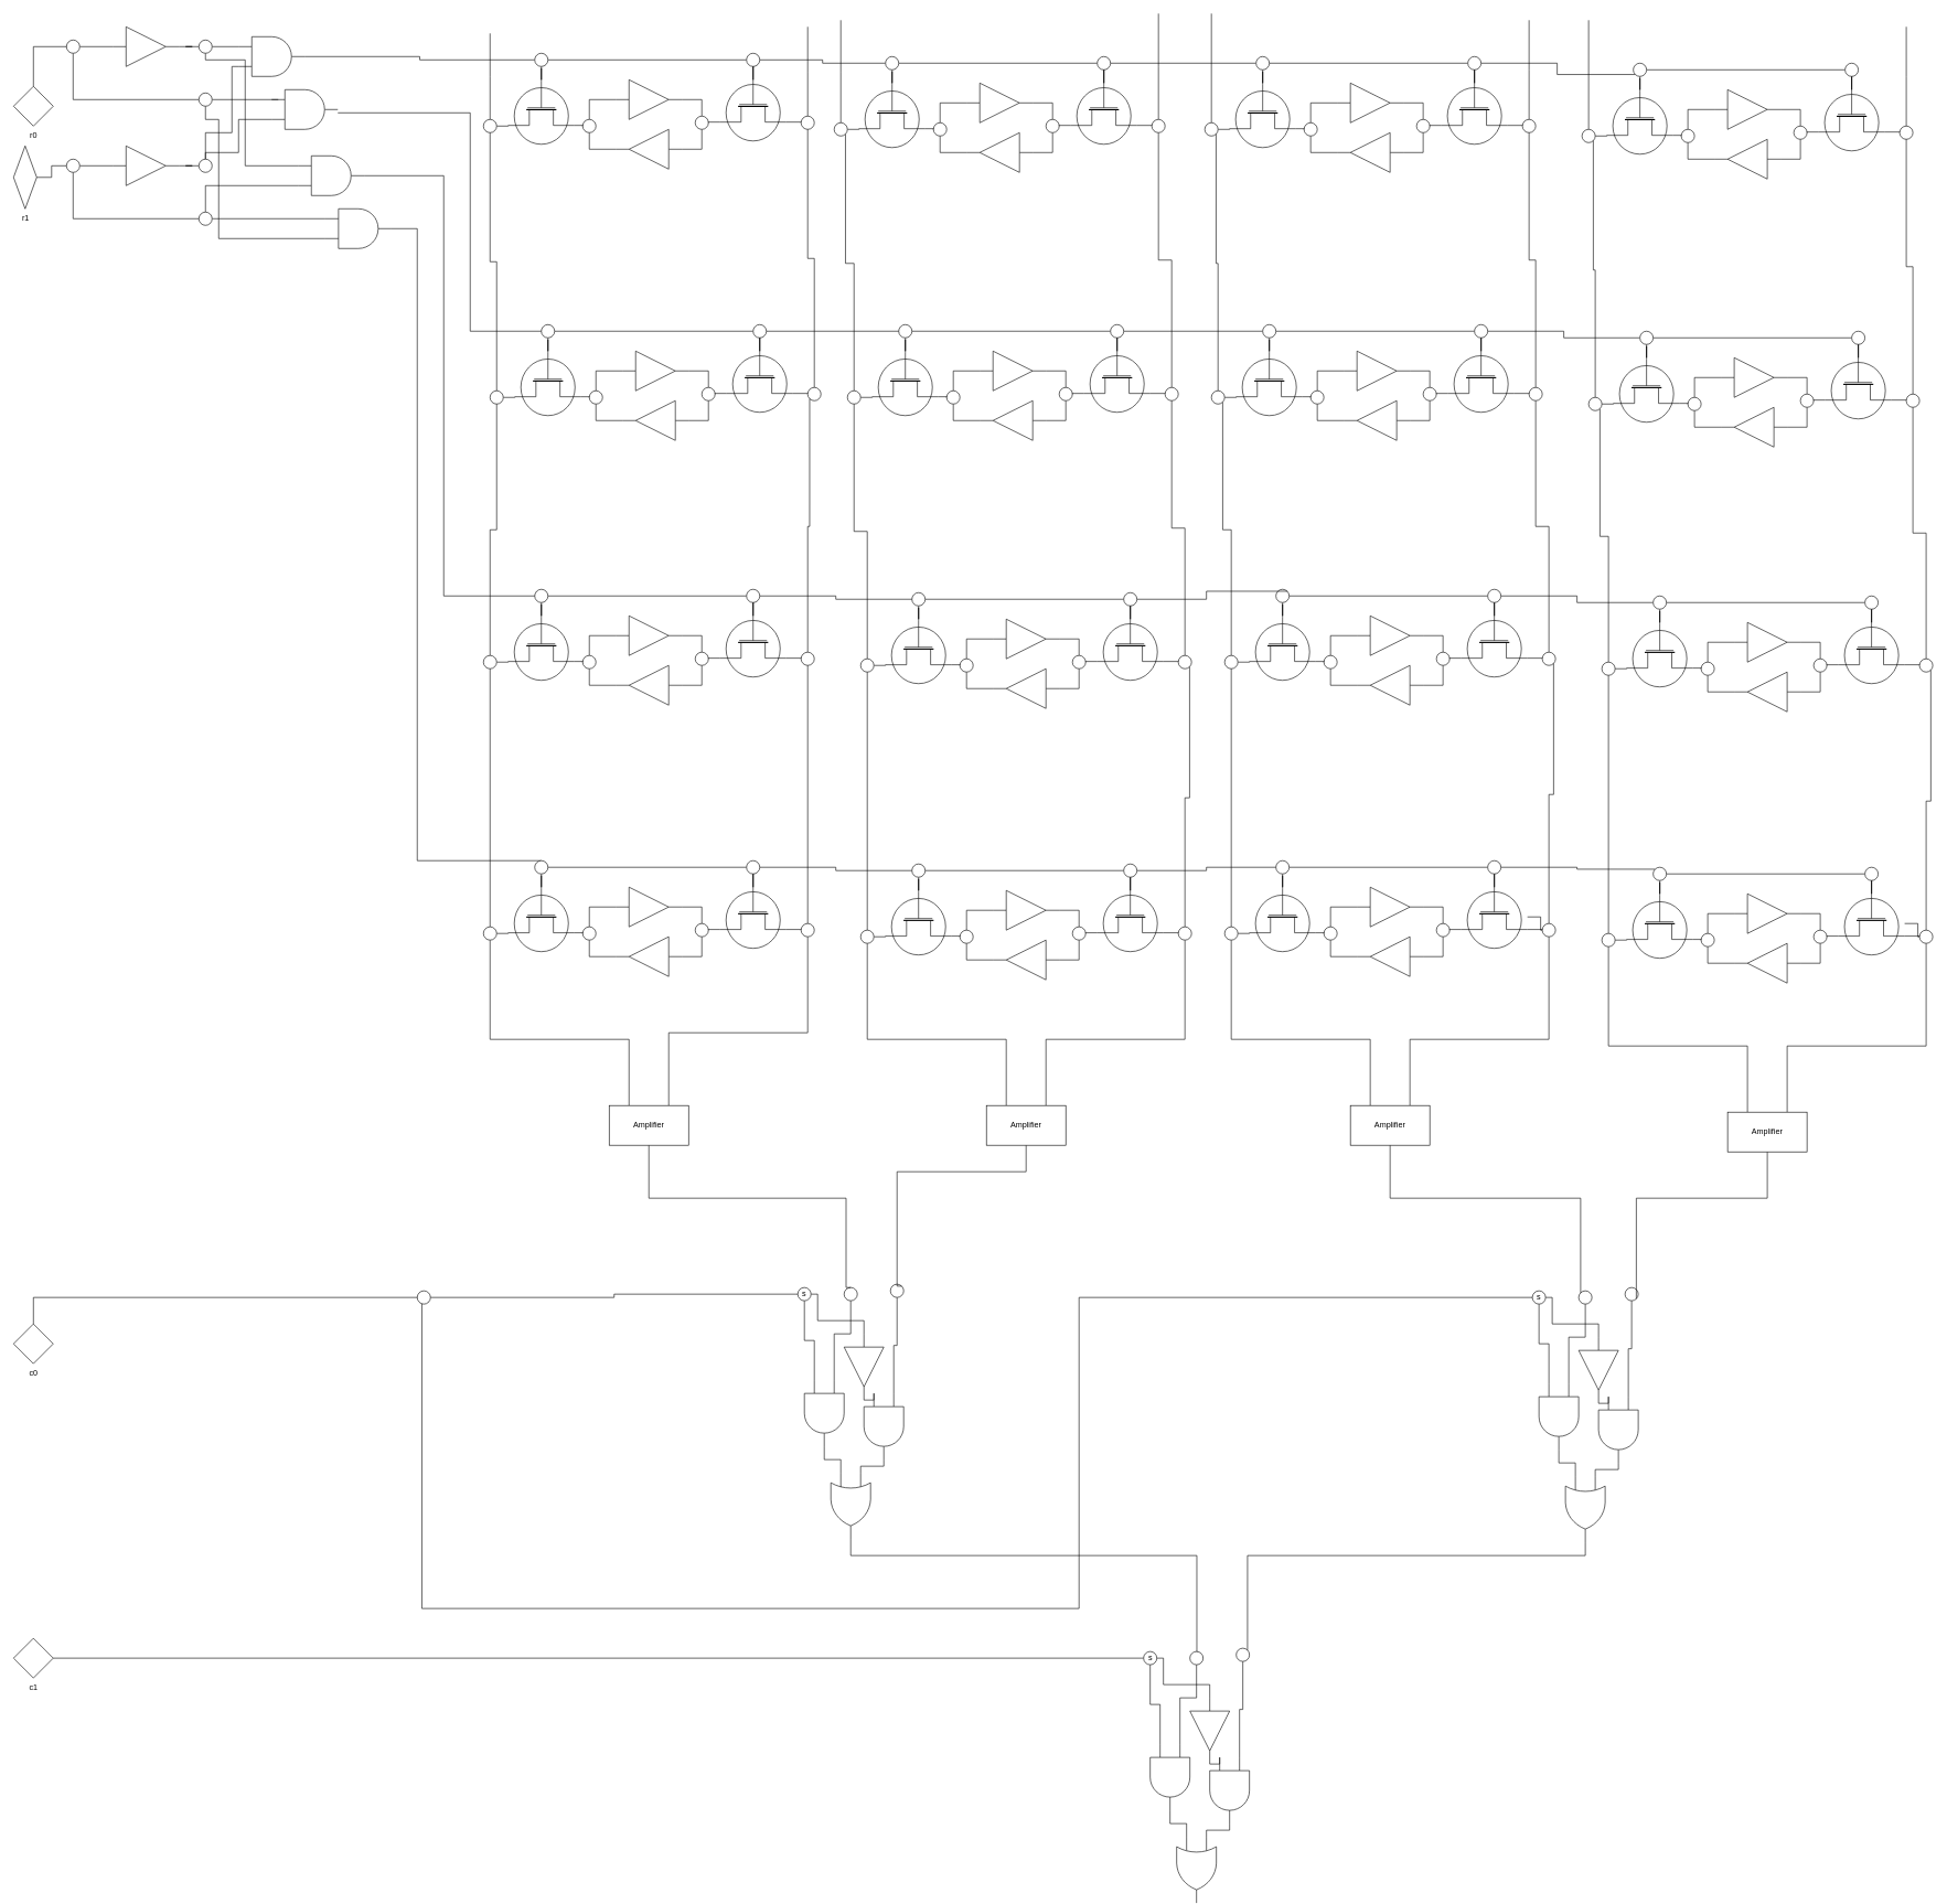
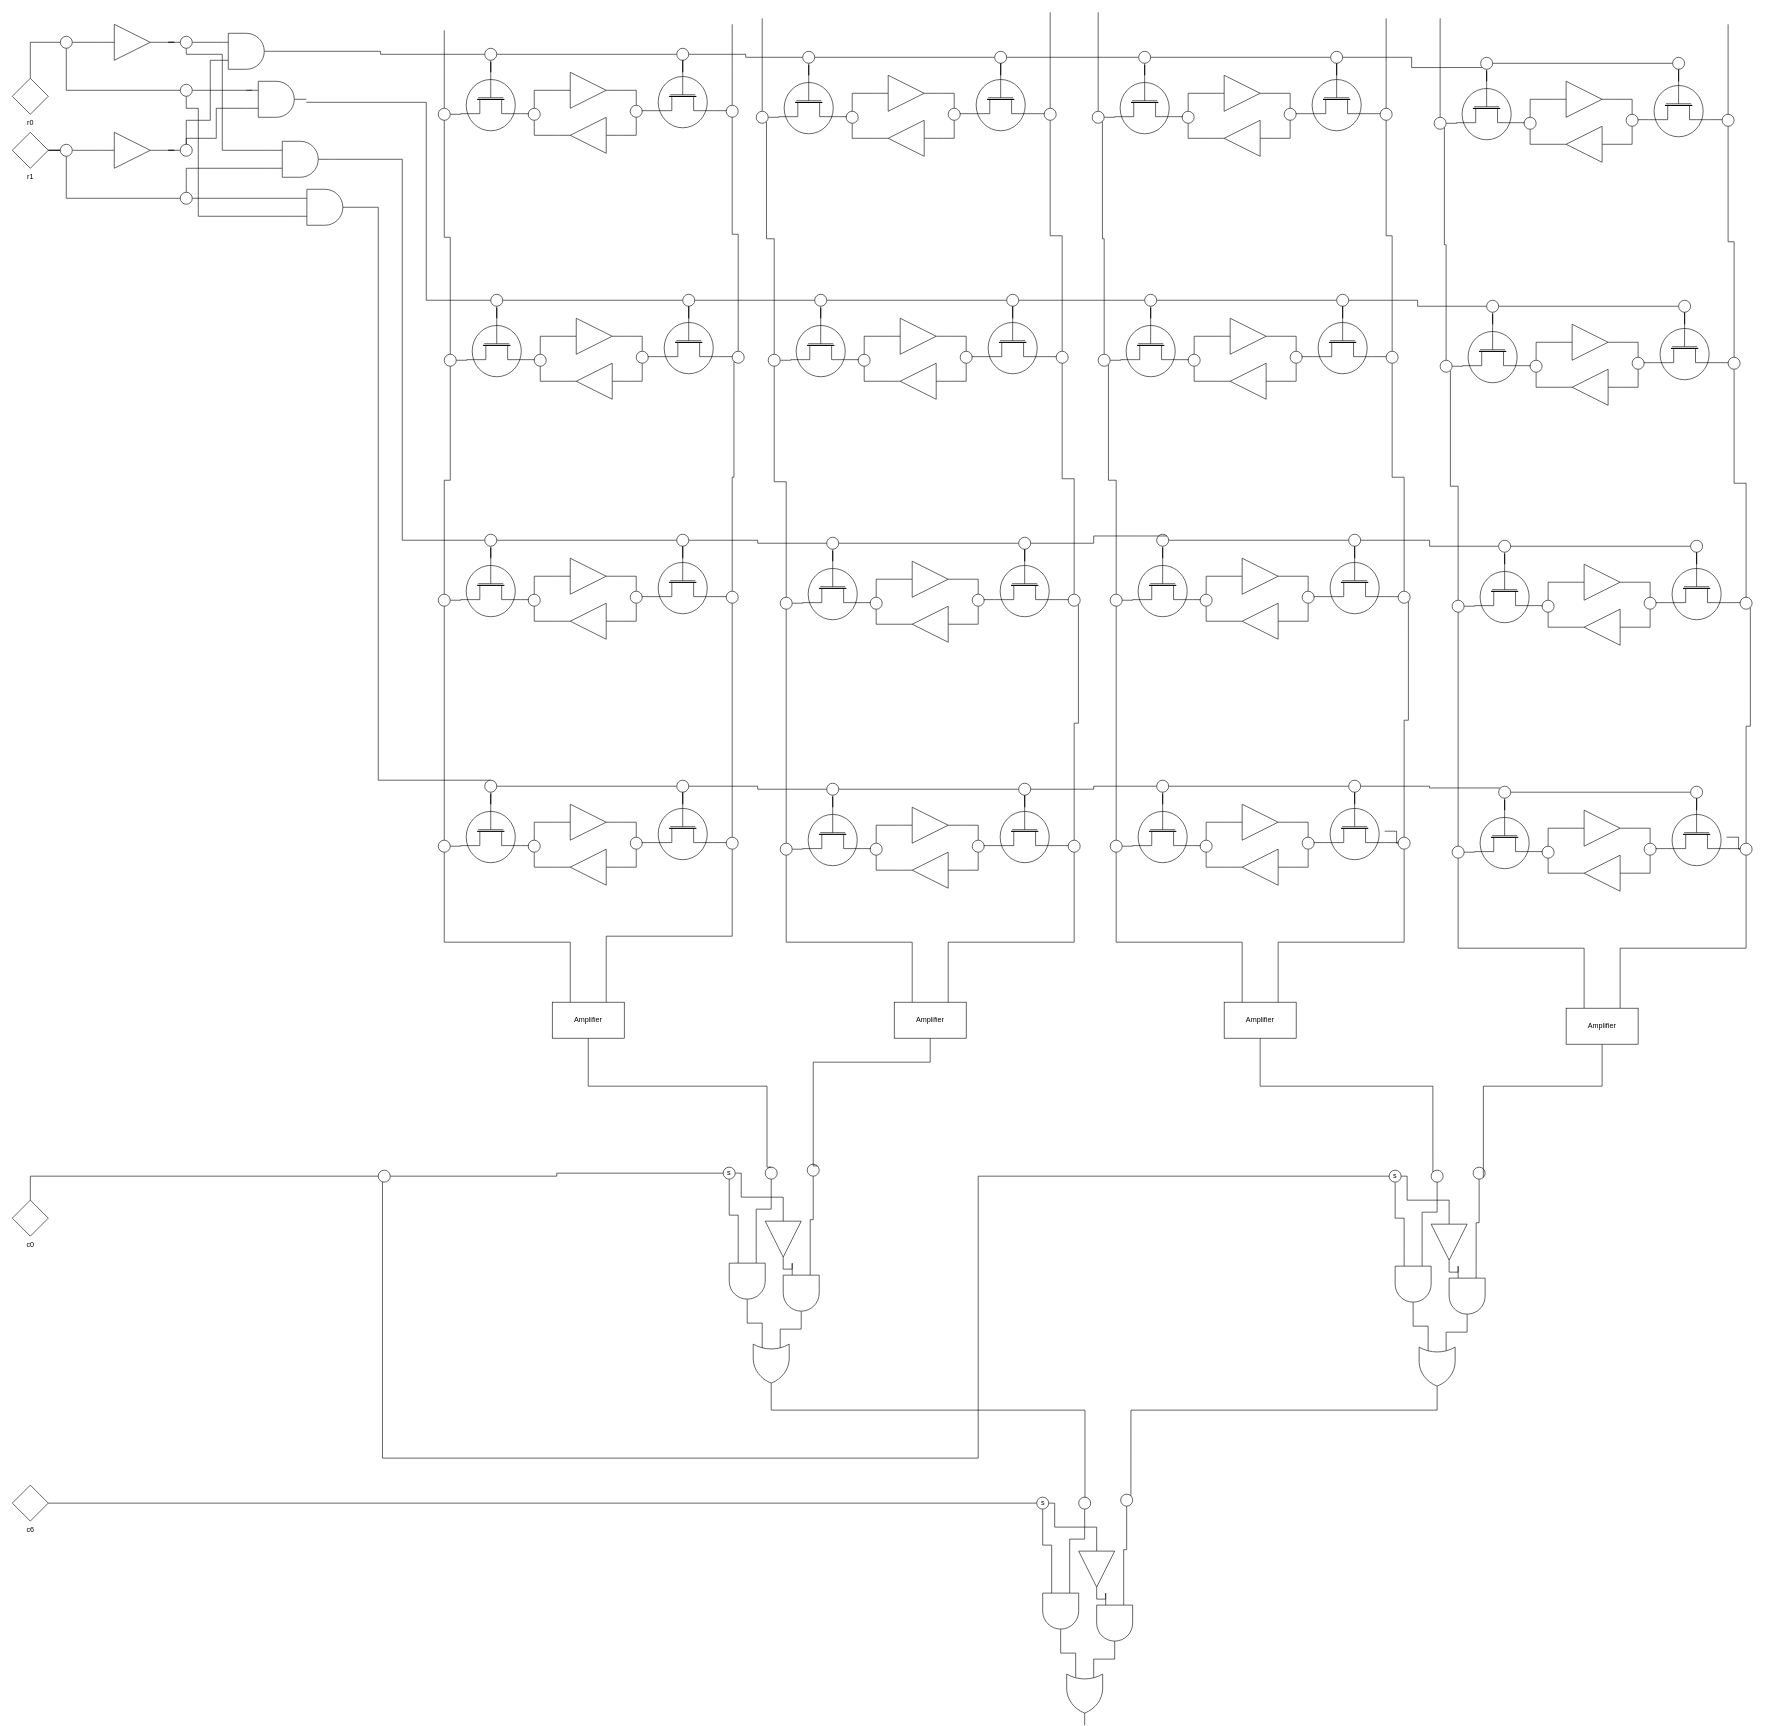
- <mxCell id="484" value="r1" style="pointerEvents=1;verticalLabelPosition=bottom;shadow=0;dashed=0;align=center;html=1;verticalAlign=top;shape=mxgraph.electrical.signal_sources.source;aspect=fixed;points=[[0.5,0,0],[1,0.5,0],[0.5,1,0],[0,0.5,0]];elSignalType=none;elSourceType=dependent;" parent="1" vertex="1"><mxGeometry x="20" y="220" width="35" height="95" as="geometry" /></mxCell>
+ <mxCell id="484" value="r1" style="pointerEvents=1;verticalLabelPosition=bottom;shadow=0;dashed=0;align=center;html=1;verticalAlign=top;shape=mxgraph.electrical.signal_sources.source;aspect=fixed;points=[[0.5,0,0],[1,0.5,0],[0.5,1,0],[0,0.5,0]];elSignalType=none;elSourceType=dependent;" parent="1" vertex="1"><mxGeometry x="20" y="220" width="60" height="60" as="geometry" /></mxCell>
- <mxCell id="481" value="c1" style="pointerEvents=1;verticalLabelPosition=bottom;shadow=0;dashed=0;align=center;html=1;verticalAlign=top;shape=mxgraph.electrical.signal_sources.source;aspect=fixed;points=[[0.5,0,0],[1,0.5,0],[0.5,1,0],[0,0.5,0]];elSignalType=none;elSourceType=dependent;" parent="1" vertex="1"><mxGeometry x="20" y="2475" width="60" height="60" as="geometry" /></mxCell>
+ <mxCell id="481" value="c6" style="pointerEvents=1;verticalLabelPosition=bottom;shadow=0;dashed=0;align=center;html=1;verticalAlign=top;shape=mxgraph.electrical.signal_sources.source;aspect=fixed;points=[[0.5,0,0],[1,0.5,0],[0.5,1,0],[0,0.5,0]];elSignalType=none;elSourceType=dependent;" parent="1" vertex="1"><mxGeometry x="20" y="2475" width="60" height="60" as="geometry" /></mxCell>
